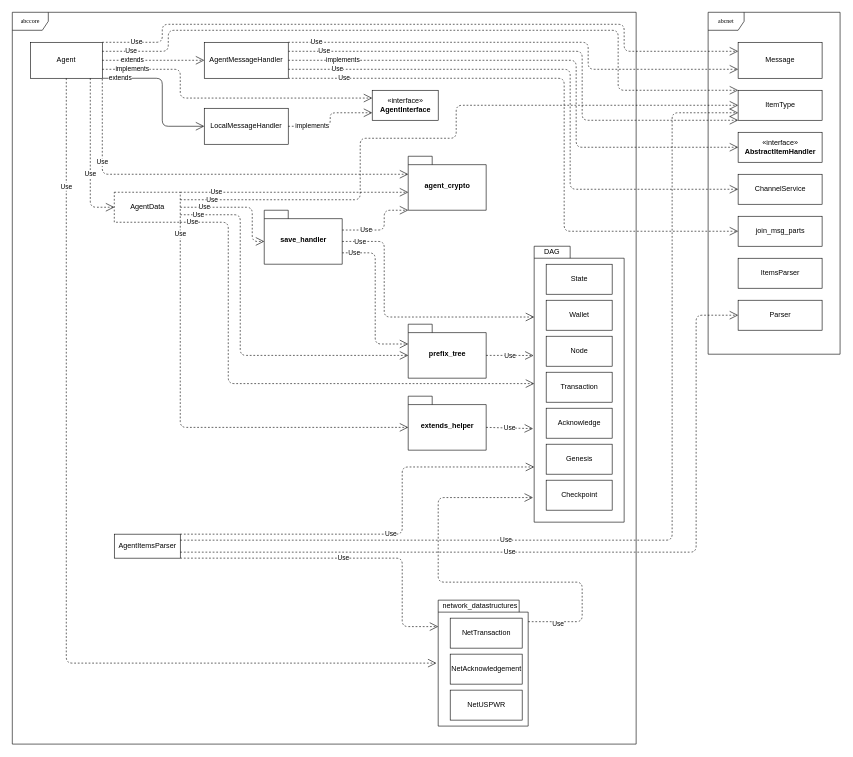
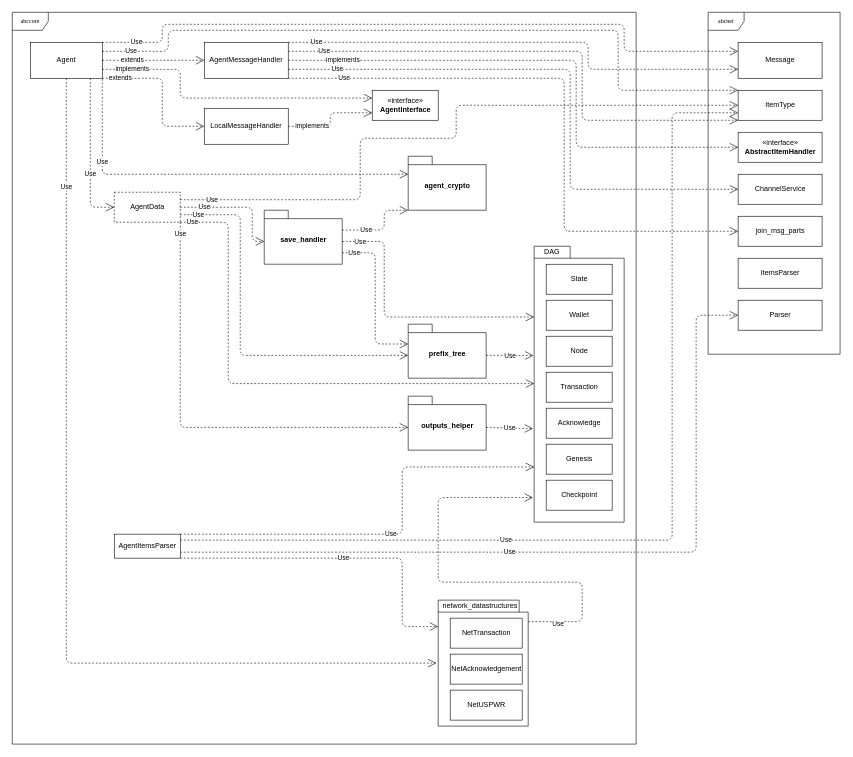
- <mxCell id="5" value="extends" style="endArrow=open;endSize=12;dashed=0;html=1;entryX=0;entryY=0.5;entryDx=0;entryDy=0;exitX=1;exitY=1;exitDx=0;exitDy=0;edgeStyle=orthogonalEdgeStyle;" parent="1" source="3" target="4" edge="1"><mxGeometry x="-0.76" width="160" relative="1" as="geometry"><mxPoint x="600" y="110" as="sourcePoint" /><mxPoint x="760" y="110" as="targetPoint" /><Array as="points"><mxPoint x="270" y="130" /><mxPoint x="270" y="210" /></Array><mxPoint as="offset" /></mxGeometry></mxCell>
+ <mxCell id="5" value="extends" style="endArrow=open;endSize=12;dashed=1;html=1;entryX=0;entryY=0.5;entryDx=0;entryDy=0;exitX=1;exitY=1;exitDx=0;exitDy=0;edgeStyle=orthogonalEdgeStyle;" parent="1" source="3" target="4" edge="1"><mxGeometry x="-0.76" width="160" relative="1" as="geometry"><mxPoint x="600" y="110" as="sourcePoint" /><mxPoint x="760" y="110" as="targetPoint" /><Array as="points"><mxPoint x="270" y="130" /><mxPoint x="270" y="210" /></Array><mxPoint as="offset" /></mxGeometry></mxCell>
- <mxCell id="28" value="Use" style="endArrow=open;endSize=12;dashed=1;html=1;exitX=1;exitY=0;exitDx=0;exitDy=0;entryX=0;entryY=0.667;entryDx=0;entryDy=0;entryPerimeter=0;" parent="1" source="23" target="22" edge="1"><mxGeometry x="-0.684" width="160" relative="1" as="geometry"><mxPoint x="600" y="90" as="sourcePoint" /><mxPoint x="520" y="325" as="targetPoint" /><mxPoint as="offset" /></mxGeometry></mxCell>
- <mxCell id="40" value="extends_helper" style="shape=folder;fontStyle=1;spacingTop=10;tabWidth=40;tabHeight=14;tabPosition=left;html=1;fillColor=none;" parent="1" vertex="1"><mxGeometry x="680" y="660" width="130" height="90" as="geometry" /></mxCell>
+ <mxCell id="40" value="outputs_helper" style="shape=folder;fontStyle=1;spacingTop=10;tabWidth=40;tabHeight=14;tabPosition=left;html=1;fillColor=none;" parent="1" vertex="1"><mxGeometry x="680" y="660" width="130" height="90" as="geometry" /></mxCell>
